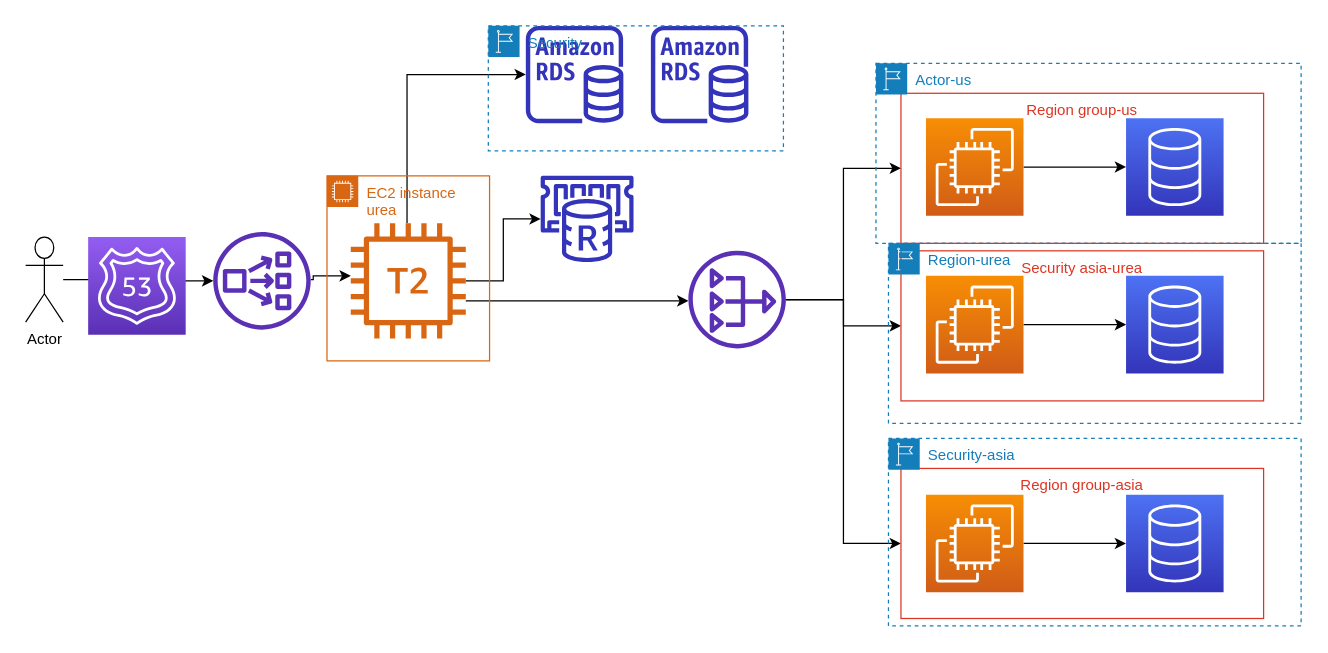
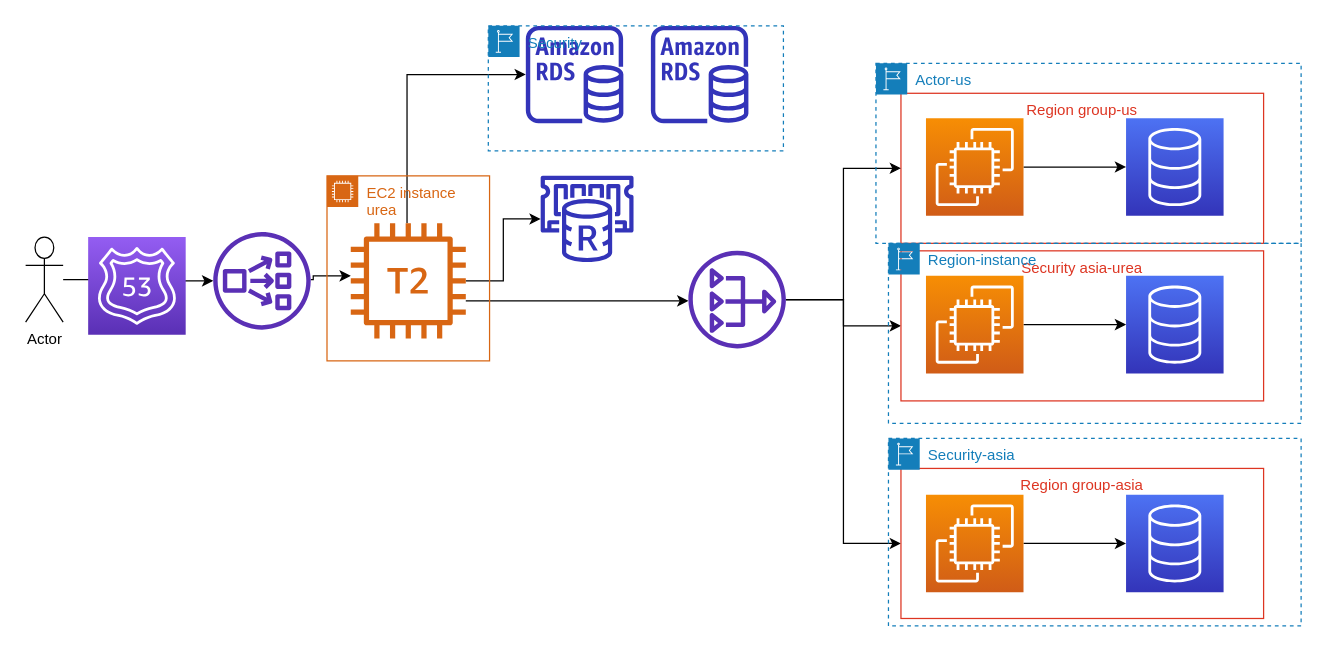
- <mxCell id="31" value="Region-urea" style="points=[[0,0],[0.25,0],[0.5,0],[0.75,0],[1,0],[1,0.25],[1,0.5],[1,0.75],[1,1],[0.75,1],[0.5,1],[0.25,1],[0,1],[0,0.75],[0,0.5],[0,0.25]];outlineConnect=0;gradientColor=none;html=1;whiteSpace=wrap;fontSize=12;fontStyle=0;shape=mxgraph.aws4.group;grIcon=mxgraph.aws4.group_region;strokeColor=#147EBA;fillColor=none;verticalAlign=top;align=left;spacingLeft=30;fontColor=#147EBA;dashed=1;" vertex="1" parent="1"><mxGeometry x="710" y="194" width="330" height="144" as="geometry" /></mxCell>
+ <mxCell id="31" value="Region-instance" style="points=[[0,0],[0.25,0],[0.5,0],[0.75,0],[1,0],[1,0.25],[1,0.5],[1,0.75],[1,1],[0.75,1],[0.5,1],[0.25,1],[0,1],[0,0.75],[0,0.5],[0,0.25]];outlineConnect=0;gradientColor=none;html=1;whiteSpace=wrap;fontSize=12;fontStyle=0;shape=mxgraph.aws4.group;grIcon=mxgraph.aws4.group_region;strokeColor=#147EBA;fillColor=none;verticalAlign=top;align=left;spacingLeft=30;fontColor=#147EBA;dashed=1;" vertex="1" parent="1"><mxGeometry x="710" y="194" width="330" height="144" as="geometry" /></mxCell>
